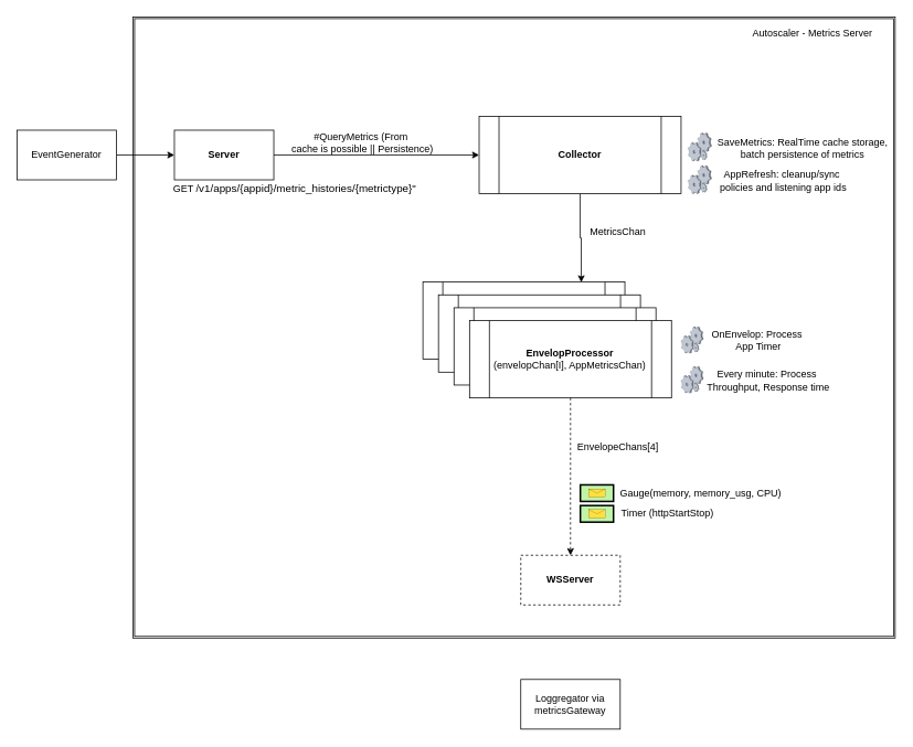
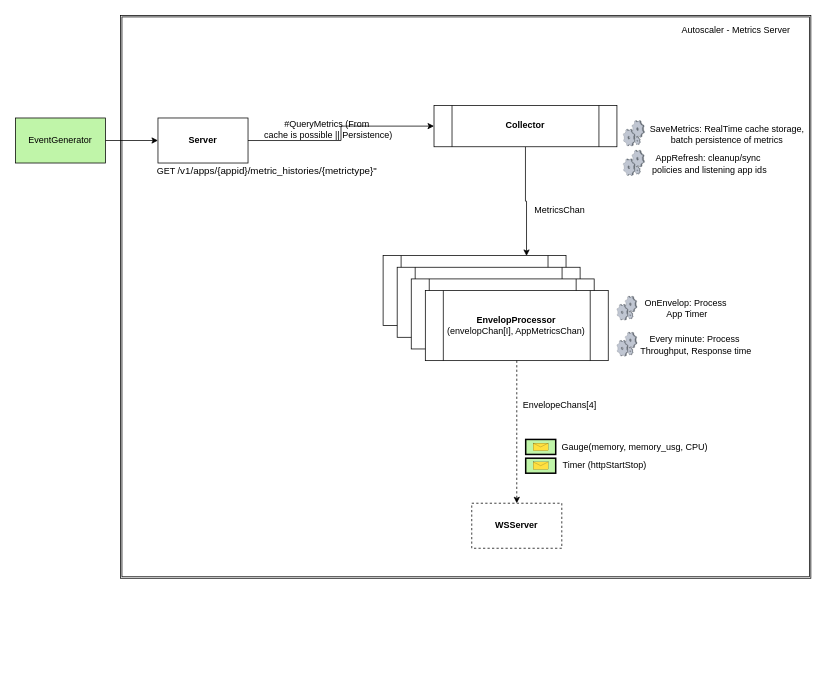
- <mxCell id="31" value="EventGenerator" style="rounded=0;whiteSpace=wrap;html=1;" parent="1" vertex="1"><mxGeometry x="20" y="156.66" width="120" height="60" as="geometry" /></mxCell>
+ <mxCell id="31" value="EventGenerator" style="rounded=0;whiteSpace=wrap;html=1;fillColor=#c0f5a9;" parent="1" vertex="1"><mxGeometry x="20" y="156.66" width="120" height="60" as="geometry" /></mxCell>
- <mxCell id="12" value="&lt;b&gt;Collector&lt;/b&gt;" style="shape=process;whiteSpace=wrap;html=1;backgroundOutline=1;" parent="1" vertex="1"><mxGeometry x="577.83" y="139.997" width="243.75" height="93.333" as="geometry" /></mxCell>
+ <mxCell id="12" value="&lt;b&gt;Collector&lt;/b&gt;" style="shape=process;whiteSpace=wrap;html=1;backgroundOutline=1;" parent="1" vertex="1"><mxGeometry x="577.83" y="139.997" width="243.75" height="55" as="geometry" /></mxCell>
- <mxCell id="24" value="Loggregator via metricsGateway" style="rounded=0;whiteSpace=wrap;html=1;" parent="1" vertex="1"><mxGeometry x="628.12" y="820" width="120" height="60" as="geometry" /></mxCell>
